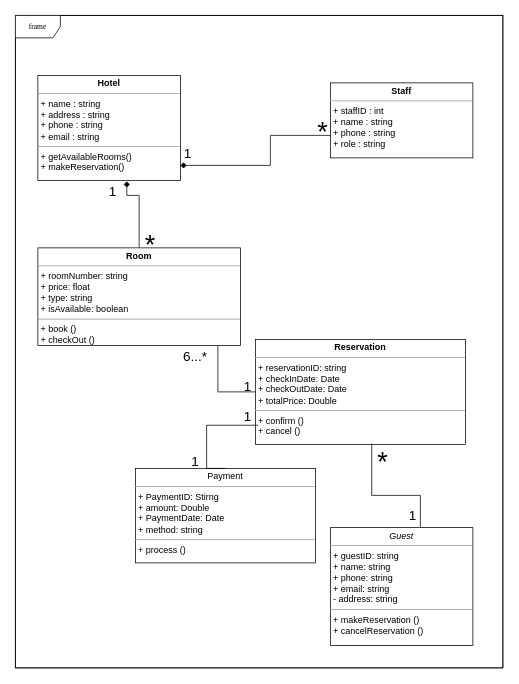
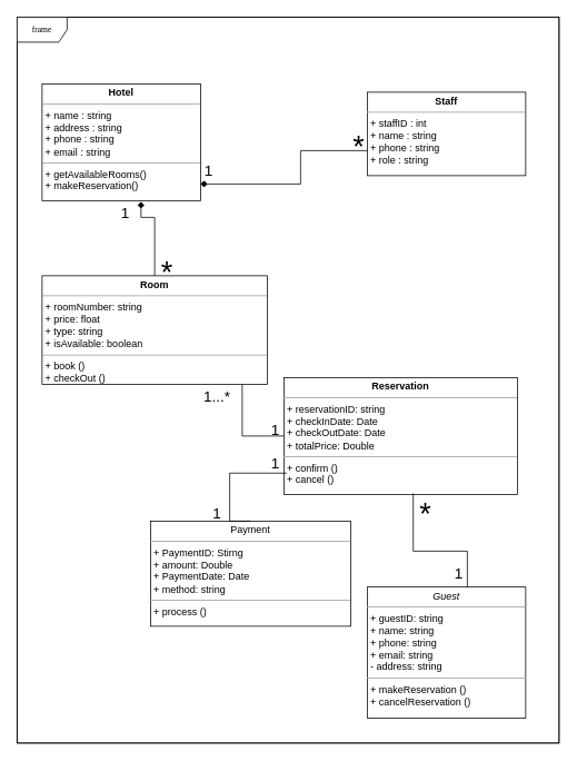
- <mxCell id="20" value="&lt;font style=&quot;font-size: 18px;&quot;&gt;6...*&lt;/font&gt;" style="text;strokeColor=none;align=center;fillColor=none;html=1;verticalAlign=middle;whiteSpace=wrap;rounded=0;fontSize=18;" vertex="1" parent="1"><mxGeometry x="230" y="460" width="60" height="30" as="geometry" /></mxCell>
+ <mxCell id="20" value="&lt;font style=&quot;font-size: 18px;&quot;&gt;1...*&lt;/font&gt;" style="text;strokeColor=none;align=center;fillColor=none;html=1;verticalAlign=middle;whiteSpace=wrap;rounded=0;fontSize=18;" vertex="1" parent="1"><mxGeometry x="230" y="460" width="60" height="30" as="geometry" /></mxCell>
